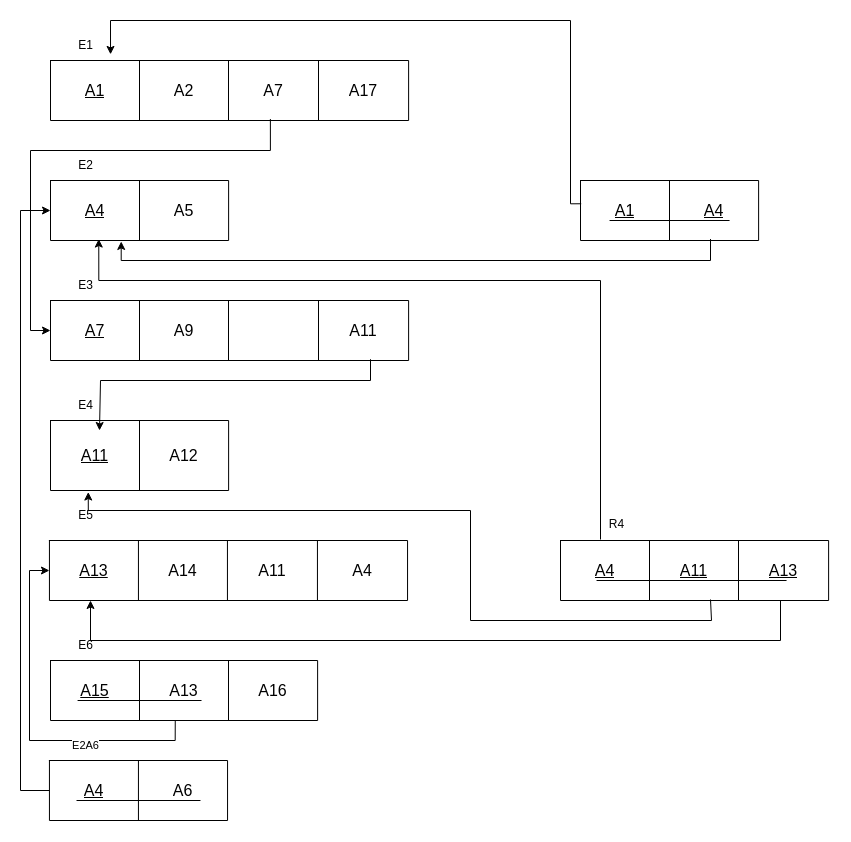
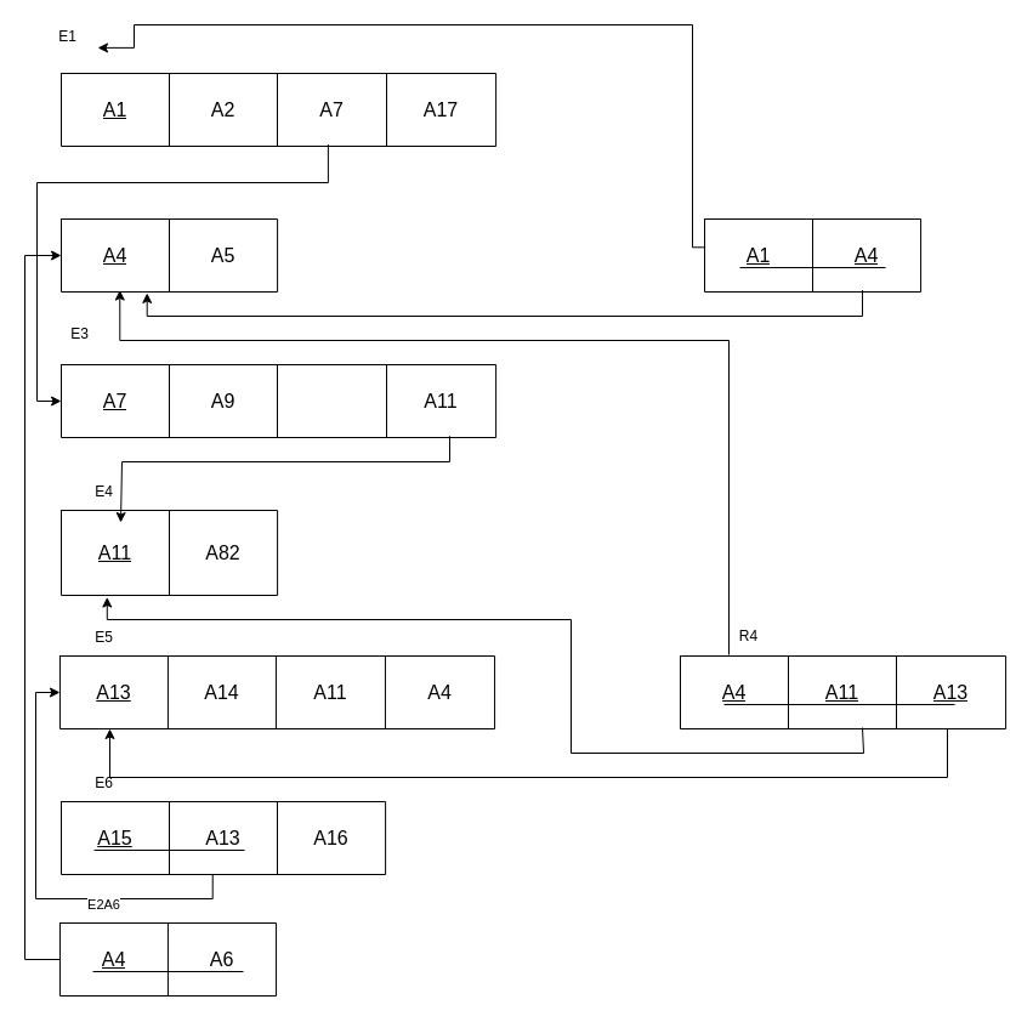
- <mxCell id="2" value="E1" style="text;html=1;align=center;verticalAlign=middle;resizable=0;points=[];autosize=1;strokeColor=none;fillColor=none;" parent="1" vertex="1"><mxGeometry x="65" y="30" width="40" height="30" as="geometry" /></mxCell>
+ <mxCell id="2" value="E1" style="text;html=1;align=center;verticalAlign=middle;resizable=0;points=[];autosize=1;strokeColor=none;fillColor=none;" parent="1" vertex="1"><mxGeometry x="35" y="15" width="40" height="30" as="geometry" /></mxCell>
- <mxCell id="7" value="E2" style="text;html=1;align=center;verticalAlign=middle;resizable=0;points=[];autosize=1;strokeColor=none;fillColor=none;" parent="1" vertex="1"><mxGeometry x="65" y="150" width="40" height="30" as="geometry" /></mxCell>
- <mxCell id="20" value="E3" style="text;html=1;align=center;verticalAlign=middle;resizable=0;points=[];autosize=1;strokeColor=none;fillColor=none;" parent="1" vertex="1"><mxGeometry x="65" y="270" width="40" height="30" as="geometry" /></mxCell>
+ <mxCell id="20" value="E3" style="text;html=1;align=center;verticalAlign=middle;resizable=0;points=[];autosize=1;strokeColor=none;fillColor=none;" parent="1" vertex="1"><mxGeometry x="45" y="260" width="40" height="30" as="geometry" /></mxCell>
- <mxCell id="24" value="A12" style="shape=partialRectangle;html=1;whiteSpace=wrap;connectable=0;strokeColor=inherit;overflow=hidden;fillColor=none;top=0;left=0;bottom=0;right=0;pointerEvents=1;fontSize=16;" parent="22" vertex="1"><mxGeometry x="89" width="89" height="70" as="geometry"><mxRectangle width="89" height="70" as="alternateBounds" /></mxGeometry></mxCell>
+ <mxCell id="24" value="A82" style="shape=partialRectangle;html=1;whiteSpace=wrap;connectable=0;strokeColor=inherit;overflow=hidden;fillColor=none;top=0;left=0;bottom=0;right=0;pointerEvents=1;fontSize=16;" parent="22" vertex="1"><mxGeometry x="89" width="89" height="70" as="geometry"><mxRectangle width="89" height="70" as="alternateBounds" /></mxGeometry></mxCell>
- <mxCell id="32" value="E5" style="text;html=1;align=center;verticalAlign=middle;resizable=0;points=[];autosize=1;strokeColor=none;fillColor=none;" parent="1" vertex="1"><mxGeometry x="65" y="500" width="40" height="30" as="geometry" /></mxCell>
+ <mxCell id="32" value="E5" style="text;html=1;align=center;verticalAlign=middle;resizable=0;points=[];autosize=1;strokeColor=none;fillColor=none;" parent="1" vertex="1"><mxGeometry x="65" y="510" width="40" height="30" as="geometry" /></mxCell>
